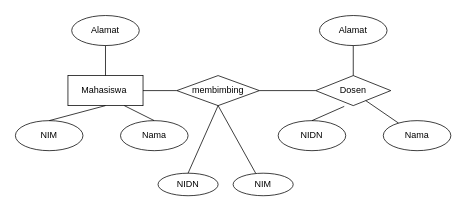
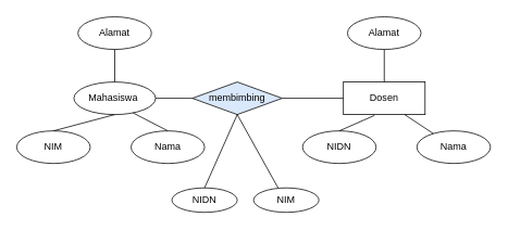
- <mxCell id="2" value="Mahasiswa&amp;nbsp;" style="rounded=0;whiteSpace=wrap;html=1;" parent="1" vertex="1"><mxGeometry x="90" y="100" width="100" height="40" as="geometry" /></mxCell>
+ <mxCell id="2" value="Mahasiswa&amp;nbsp;" style="ellipse;whiteSpace=wrap;html=1;" parent="1" vertex="1"><mxGeometry x="90" y="100" width="100" height="40" as="geometry" /></mxCell>
- <mxCell id="4" value="membimbing" style="rhombus;whiteSpace=wrap;html=1;" parent="1" vertex="1"><mxGeometry x="235" y="100" width="110" height="40" as="geometry" /></mxCell>
+ <mxCell id="4" value="membimbing" style="rhombus;whiteSpace=wrap;html=1;fillColor=#dae8fc;" parent="1" vertex="1"><mxGeometry x="235" y="100" width="110" height="40" as="geometry" /></mxCell>
- <mxCell id="3" value="Dosen" style="rhombus;whiteSpace=wrap;html=1;" parent="1" vertex="1"><mxGeometry x="420" y="100" width="100" height="40" as="geometry" /></mxCell>
+ <mxCell id="3" value="Dosen" style="rounded=0;whiteSpace=wrap;html=1;" parent="1" vertex="1"><mxGeometry x="420" y="100" width="100" height="40" as="geometry" /></mxCell>
